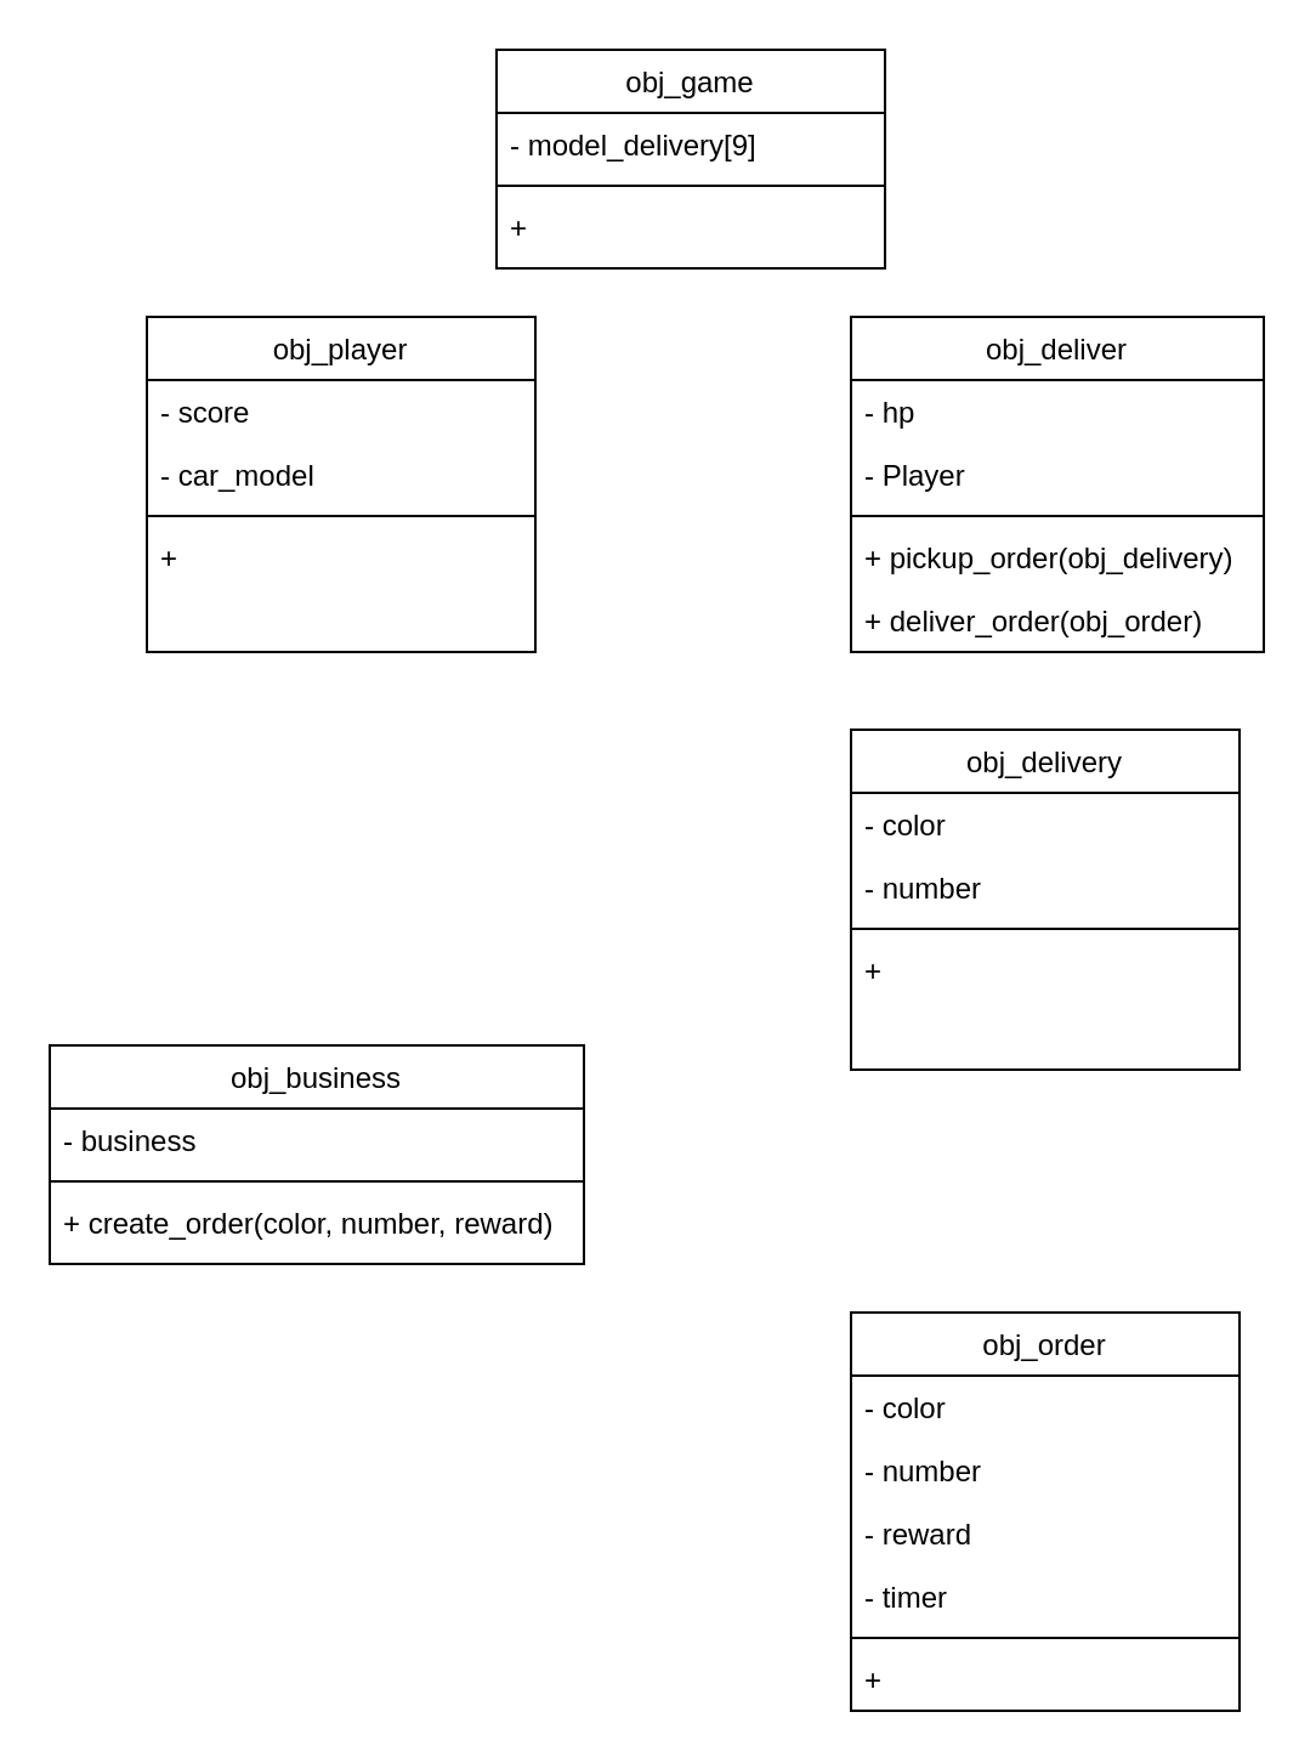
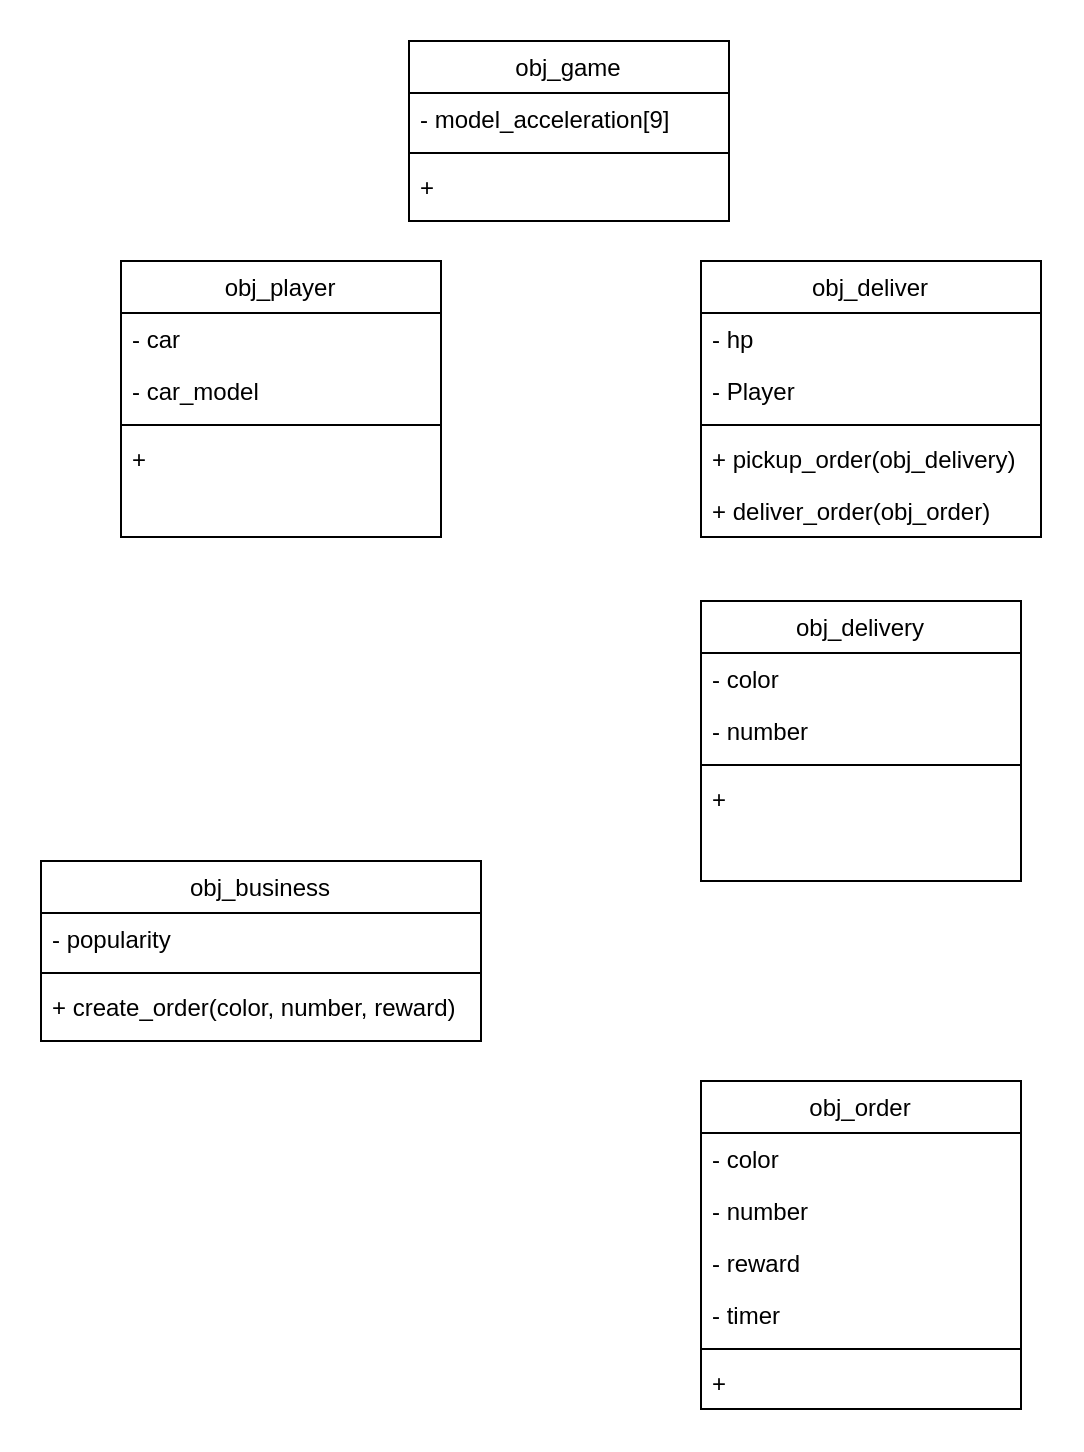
- <mxCell id="18" value="- model_delivery[9]" style="text;align=left;verticalAlign=top;spacingLeft=4;spacingRight=4;overflow=hidden;rotatable=0;points=[[0,0.5],[1,0.5]];portConstraint=eastwest;" vertex="1" parent="17"><mxGeometry y="26" width="160" height="26" as="geometry" /></mxCell>
+ <mxCell id="18" value="- model_acceleration[9]" style="text;align=left;verticalAlign=top;spacingLeft=4;spacingRight=4;overflow=hidden;rotatable=0;points=[[0,0.5],[1,0.5]];portConstraint=eastwest;" vertex="1" parent="17"><mxGeometry y="26" width="160" height="26" as="geometry" /></mxCell>
- <mxCell id="3" value="- score" style="text;align=left;verticalAlign=top;spacingLeft=4;spacingRight=4;overflow=hidden;rotatable=0;points=[[0,0.5],[1,0.5]];portConstraint=eastwest;" parent="2" vertex="1"><mxGeometry y="26" width="160" height="26" as="geometry" /></mxCell>
+ <mxCell id="3" value="- car" style="text;align=left;verticalAlign=top;spacingLeft=4;spacingRight=4;overflow=hidden;rotatable=0;points=[[0,0.5],[1,0.5]];portConstraint=eastwest;" parent="2" vertex="1"><mxGeometry y="26" width="160" height="26" as="geometry" /></mxCell>
- <mxCell id="14" value="- business&#10;" style="text;align=left;verticalAlign=top;spacingLeft=4;spacingRight=4;overflow=hidden;rotatable=0;points=[[0,0.5],[1,0.5]];portConstraint=eastwest;" parent="13" vertex="1"><mxGeometry y="26" width="220" height="26" as="geometry" /></mxCell>
+ <mxCell id="14" value="- popularity&#10;" style="text;align=left;verticalAlign=top;spacingLeft=4;spacingRight=4;overflow=hidden;rotatable=0;points=[[0,0.5],[1,0.5]];portConstraint=eastwest;" parent="13" vertex="1"><mxGeometry y="26" width="220" height="26" as="geometry" /></mxCell>
